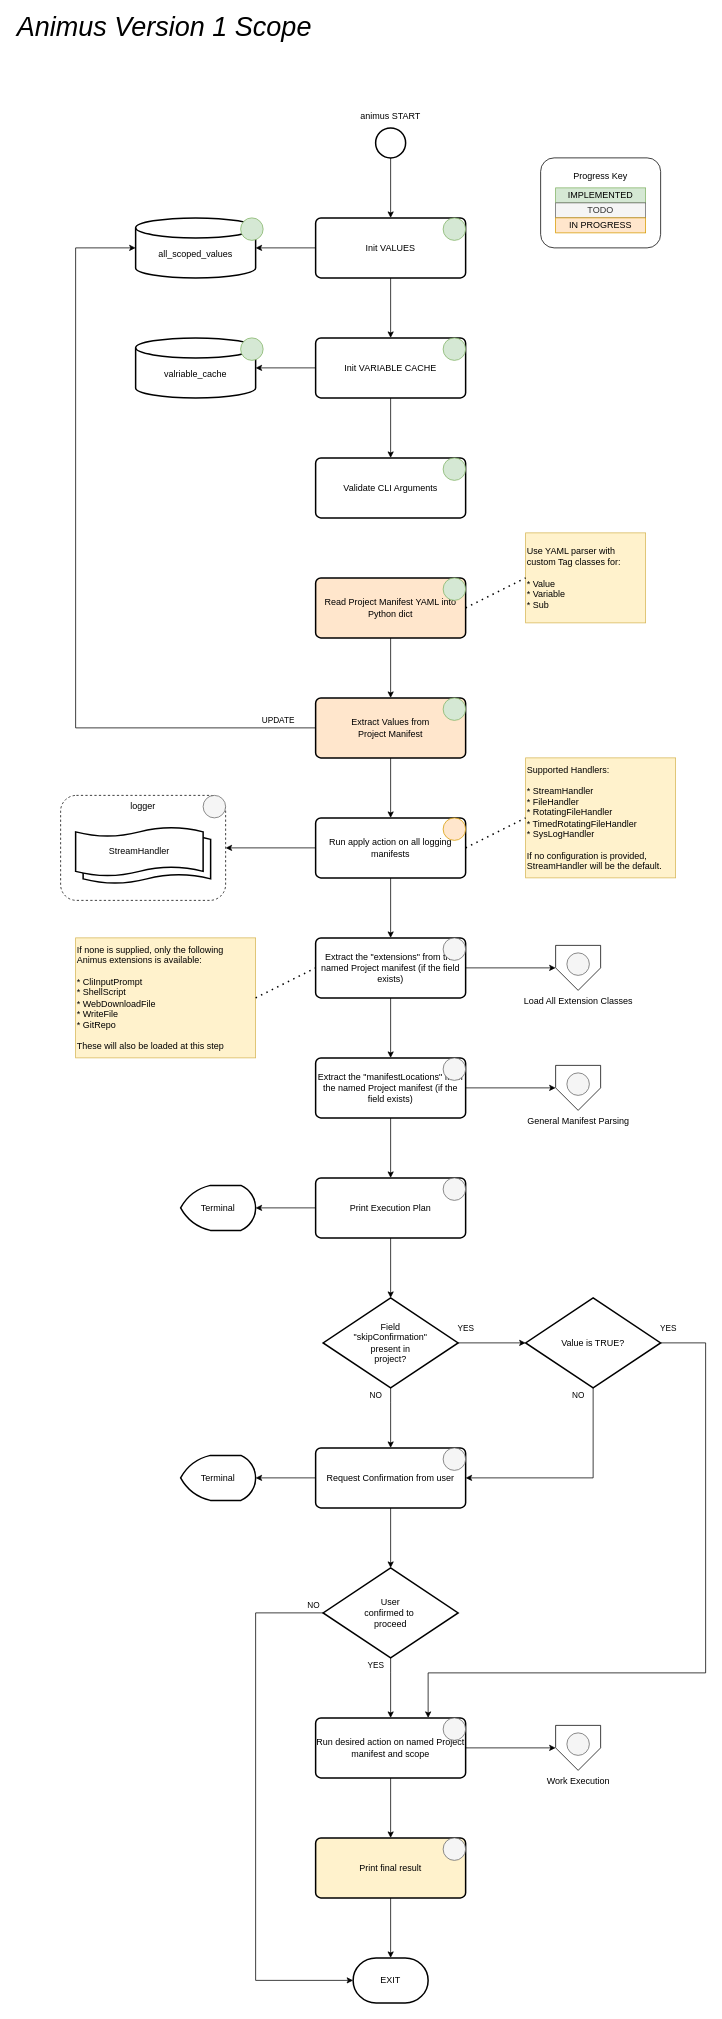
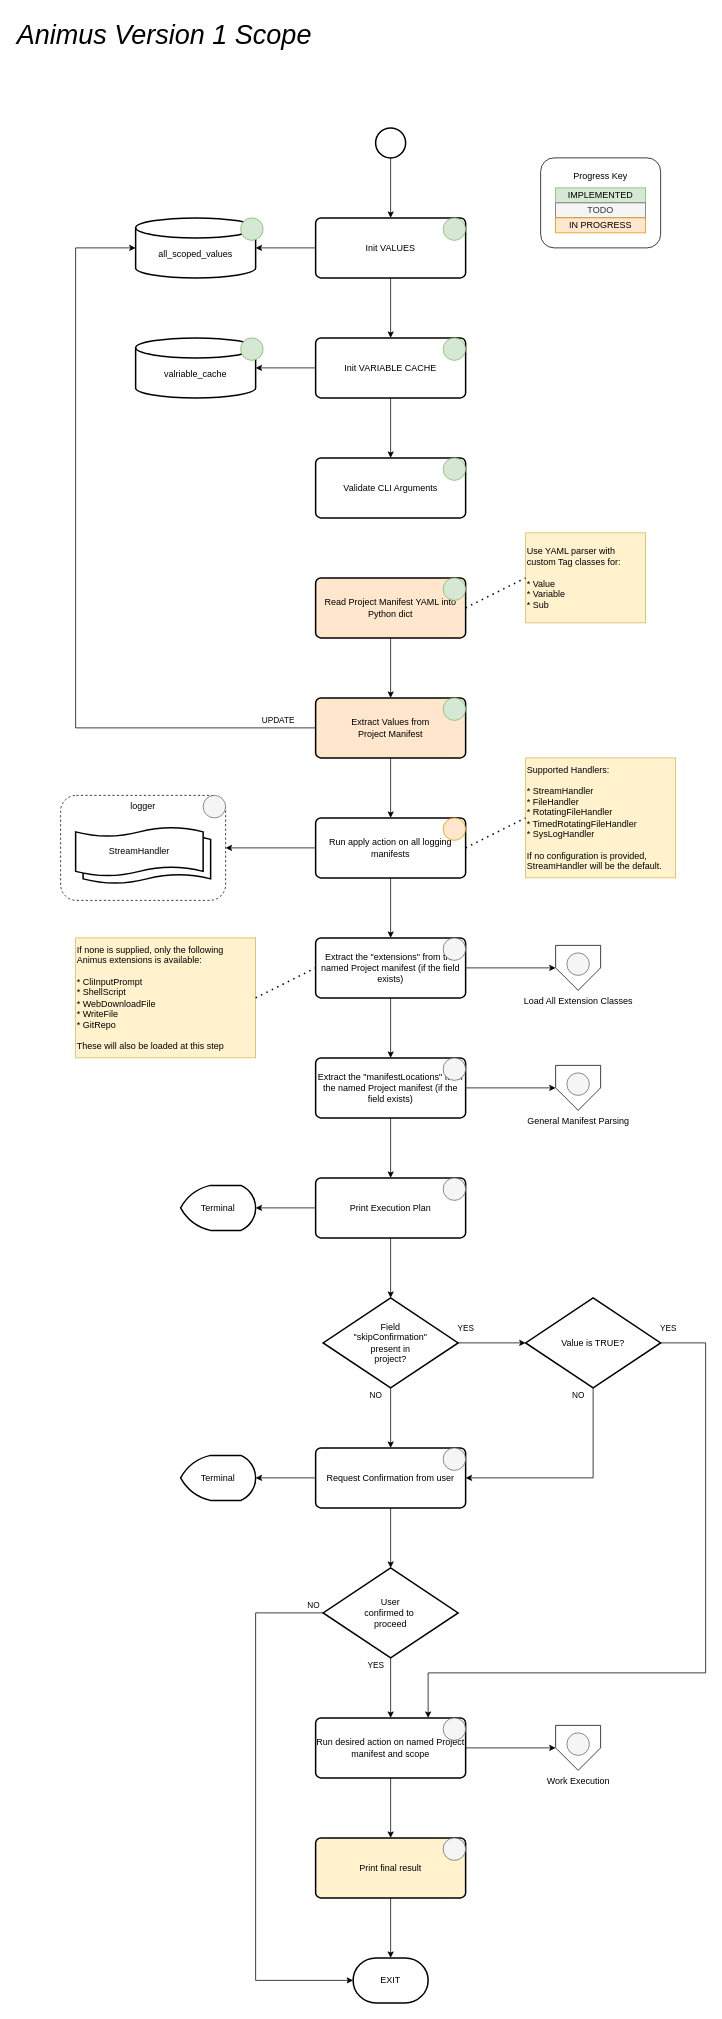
- <mxCell id="87" value="Animus Version 1 Scope" style="text;html=1;strokeColor=none;fillColor=none;align=left;verticalAlign=middle;whiteSpace=wrap;rounded=0;fontSize=36;fontStyle=2" vertex="1" parent="1"><mxGeometry x="20" y="20" width="565" height="30" as="geometry" /></mxCell>
+ <mxCell id="87" value="Animus Version 1 Scope" style="text;html=1;strokeColor=none;fillColor=none;align=left;verticalAlign=middle;whiteSpace=wrap;rounded=0;fontSize=36;fontStyle=2" vertex="1" parent="1"><mxGeometry x="20" y="30" width="565" height="30" as="geometry" /></mxCell>
- <mxCell id="6" value="animus START" style="text;html=1;strokeColor=none;fillColor=none;align=center;verticalAlign=middle;whiteSpace=wrap;rounded=0;" vertex="1" parent="1"><mxGeometry x="465" y="140" width="110" height="30" as="geometry" /></mxCell>
